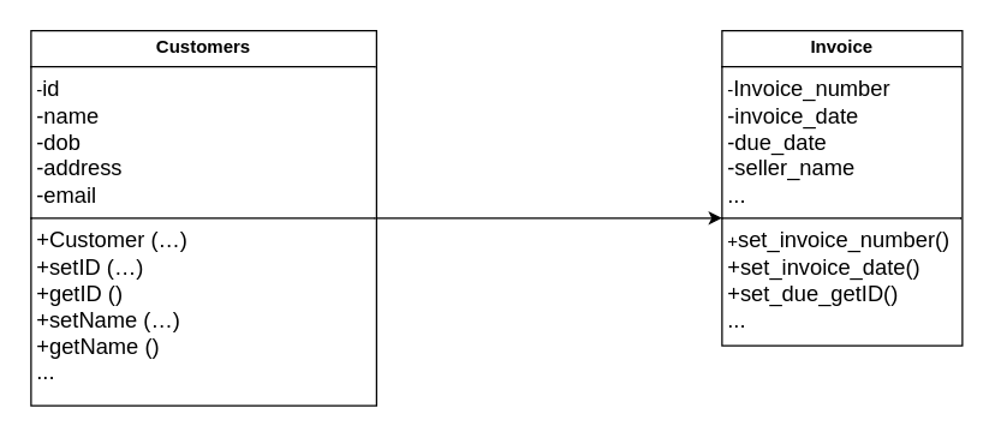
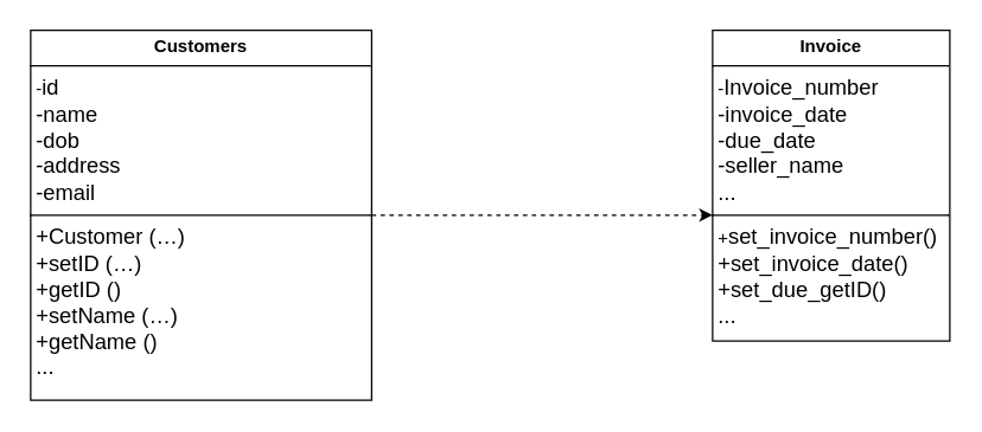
- <mxCell id="4" style="edgeStyle=orthogonalEdgeStyle;rounded=0;orthogonalLoop=1;jettySize=auto;html=1;entryX=0;entryY=0.595;entryDx=0;entryDy=0;entryPerimeter=0;" edge="1" parent="1" source="2" target="3"><mxGeometry relative="1" as="geometry" /></mxCell>
+ <mxCell id="4" style="edgeStyle=orthogonalEdgeStyle;rounded=0;orthogonalLoop=1;jettySize=auto;html=1;entryX=0;entryY=0.595;entryDx=0;entryDy=0;entryPerimeter=0;dashed=1;" edge="1" parent="1" source="2" target="3"><mxGeometry relative="1" as="geometry" /></mxCell>
